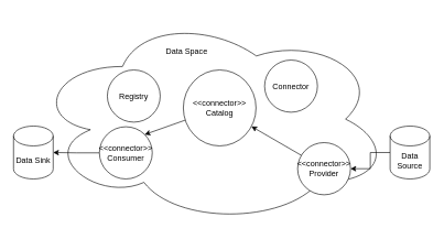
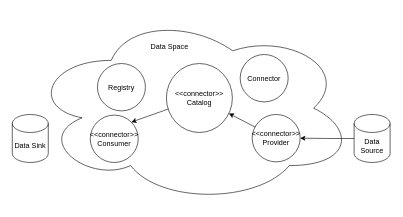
- <mxCell id="3" style="edgeStyle=orthogonalEdgeStyle;rounded=0;orthogonalLoop=1;jettySize=auto;html=1;" edge="1" parent="1" source="4" target="9"><mxGeometry relative="1" as="geometry" /></mxCell>
- <mxCell id="6" value="&amp;lt;&amp;lt;connector&amp;gt;&amp;gt;&lt;br&gt;Provider" style="ellipse;whiteSpace=wrap;html=1;aspect=fixed;" parent="1" vertex="1"><mxGeometry x="450" y="215" width="80" height="79" as="geometry" /></mxCell>
+ <mxCell id="6" value="&amp;lt;&amp;lt;connector&amp;gt;&amp;gt;&lt;br&gt;Provider" style="ellipse;whiteSpace=wrap;html=1;aspect=fixed;" parent="1" vertex="1"><mxGeometry x="420" y="190" width="80" height="79" as="geometry" /></mxCell>
